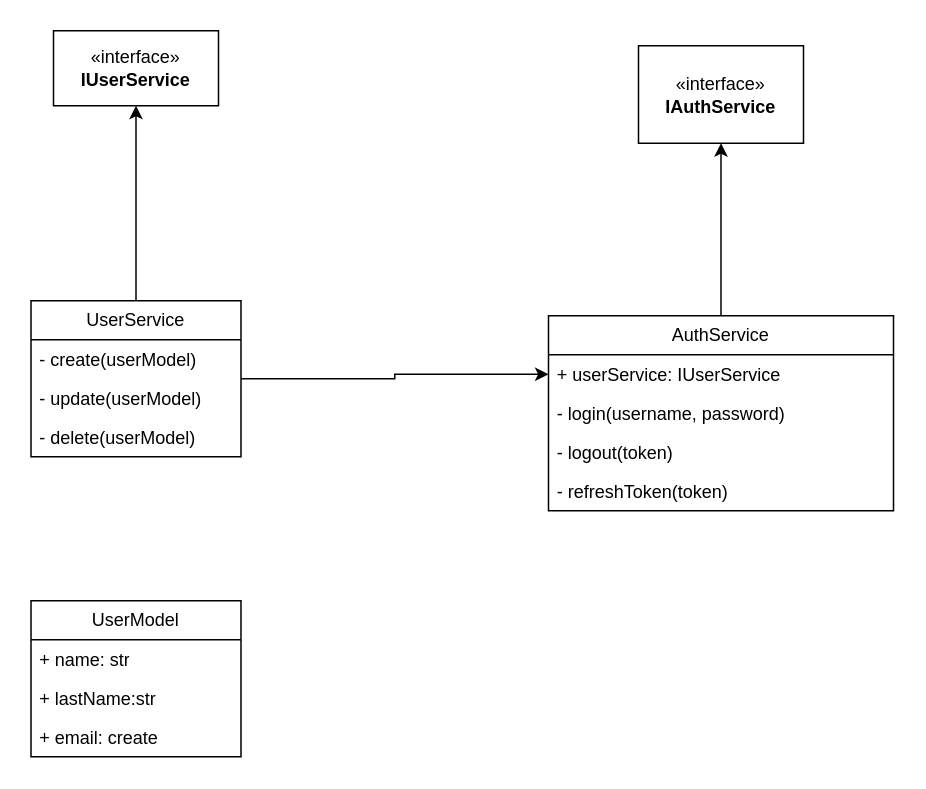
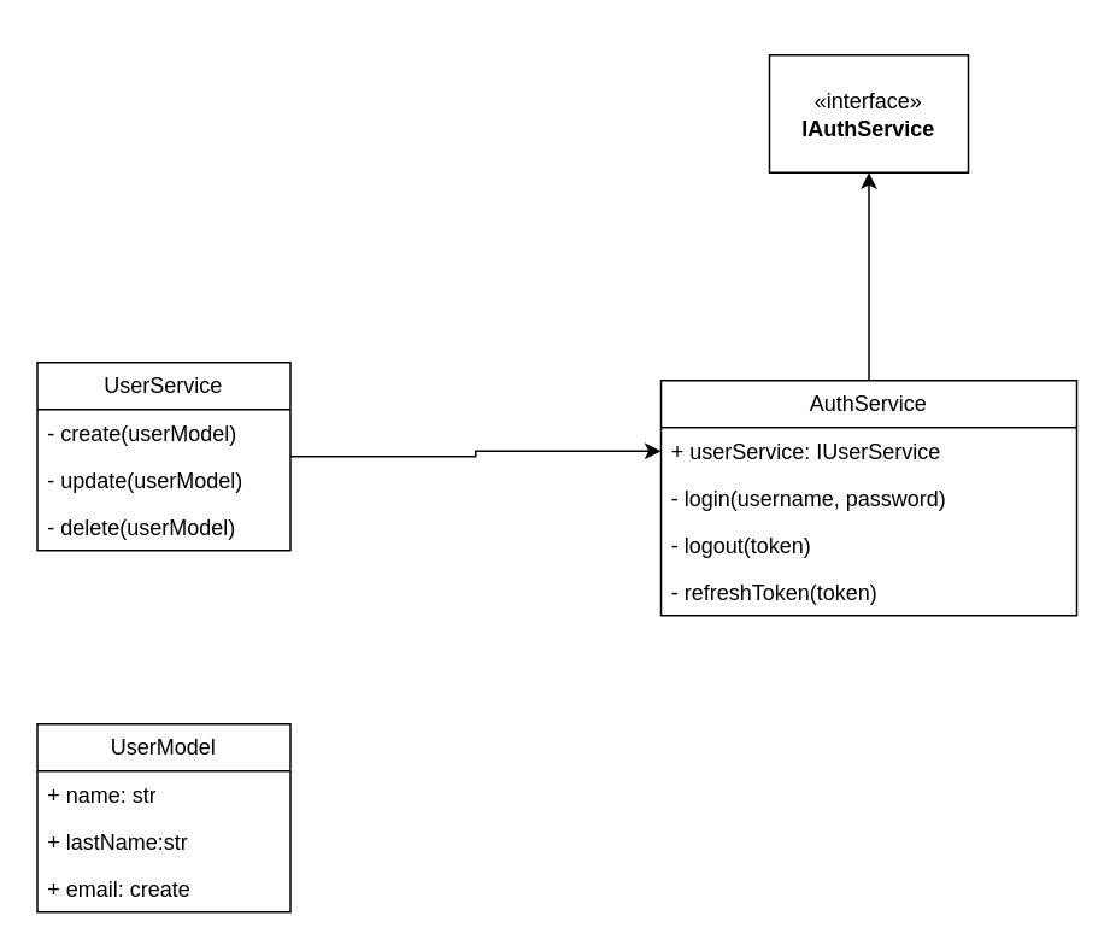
- <mxCell id="8" value="«interface»&lt;br&gt;&lt;b&gt;IUserService&lt;/b&gt;" style="html=1;whiteSpace=wrap;" vertex="1" parent="1"><mxGeometry x="35" y="20" width="110" height="50" as="geometry" /></mxCell>
- <mxCell id="2" style="edgeStyle=orthogonalEdgeStyle;rounded=0;orthogonalLoop=1;jettySize=auto;html=1;entryX=0.5;entryY=1;entryDx=0;entryDy=0;" edge="1" parent="1" source="4" target="8"><mxGeometry relative="1" as="geometry" /></mxCell>
